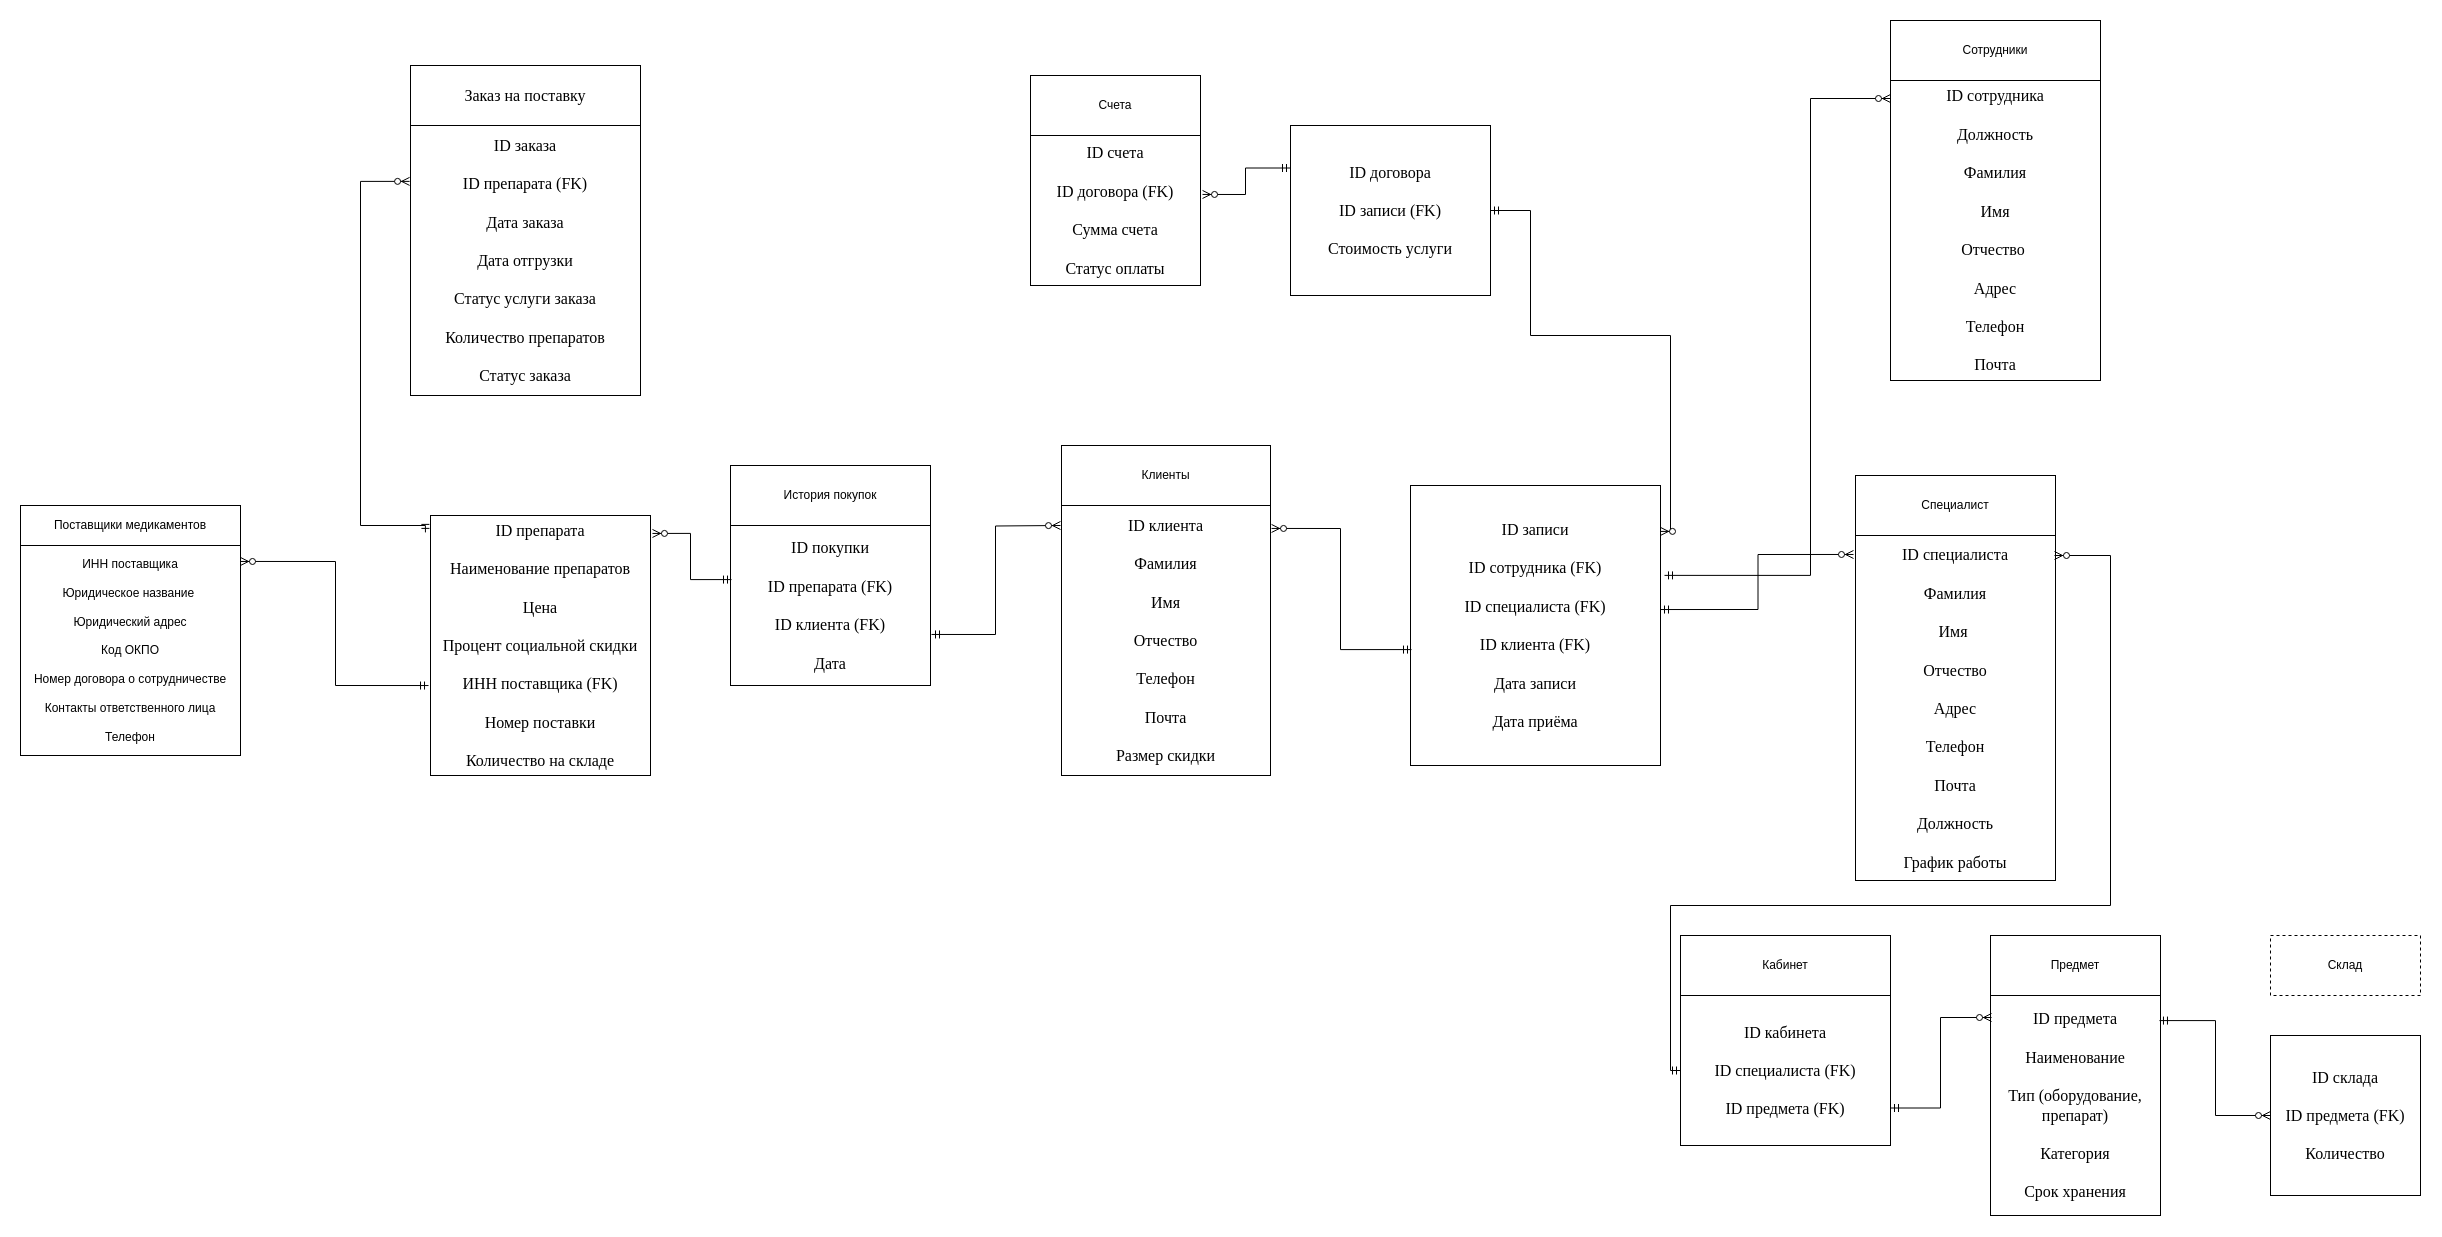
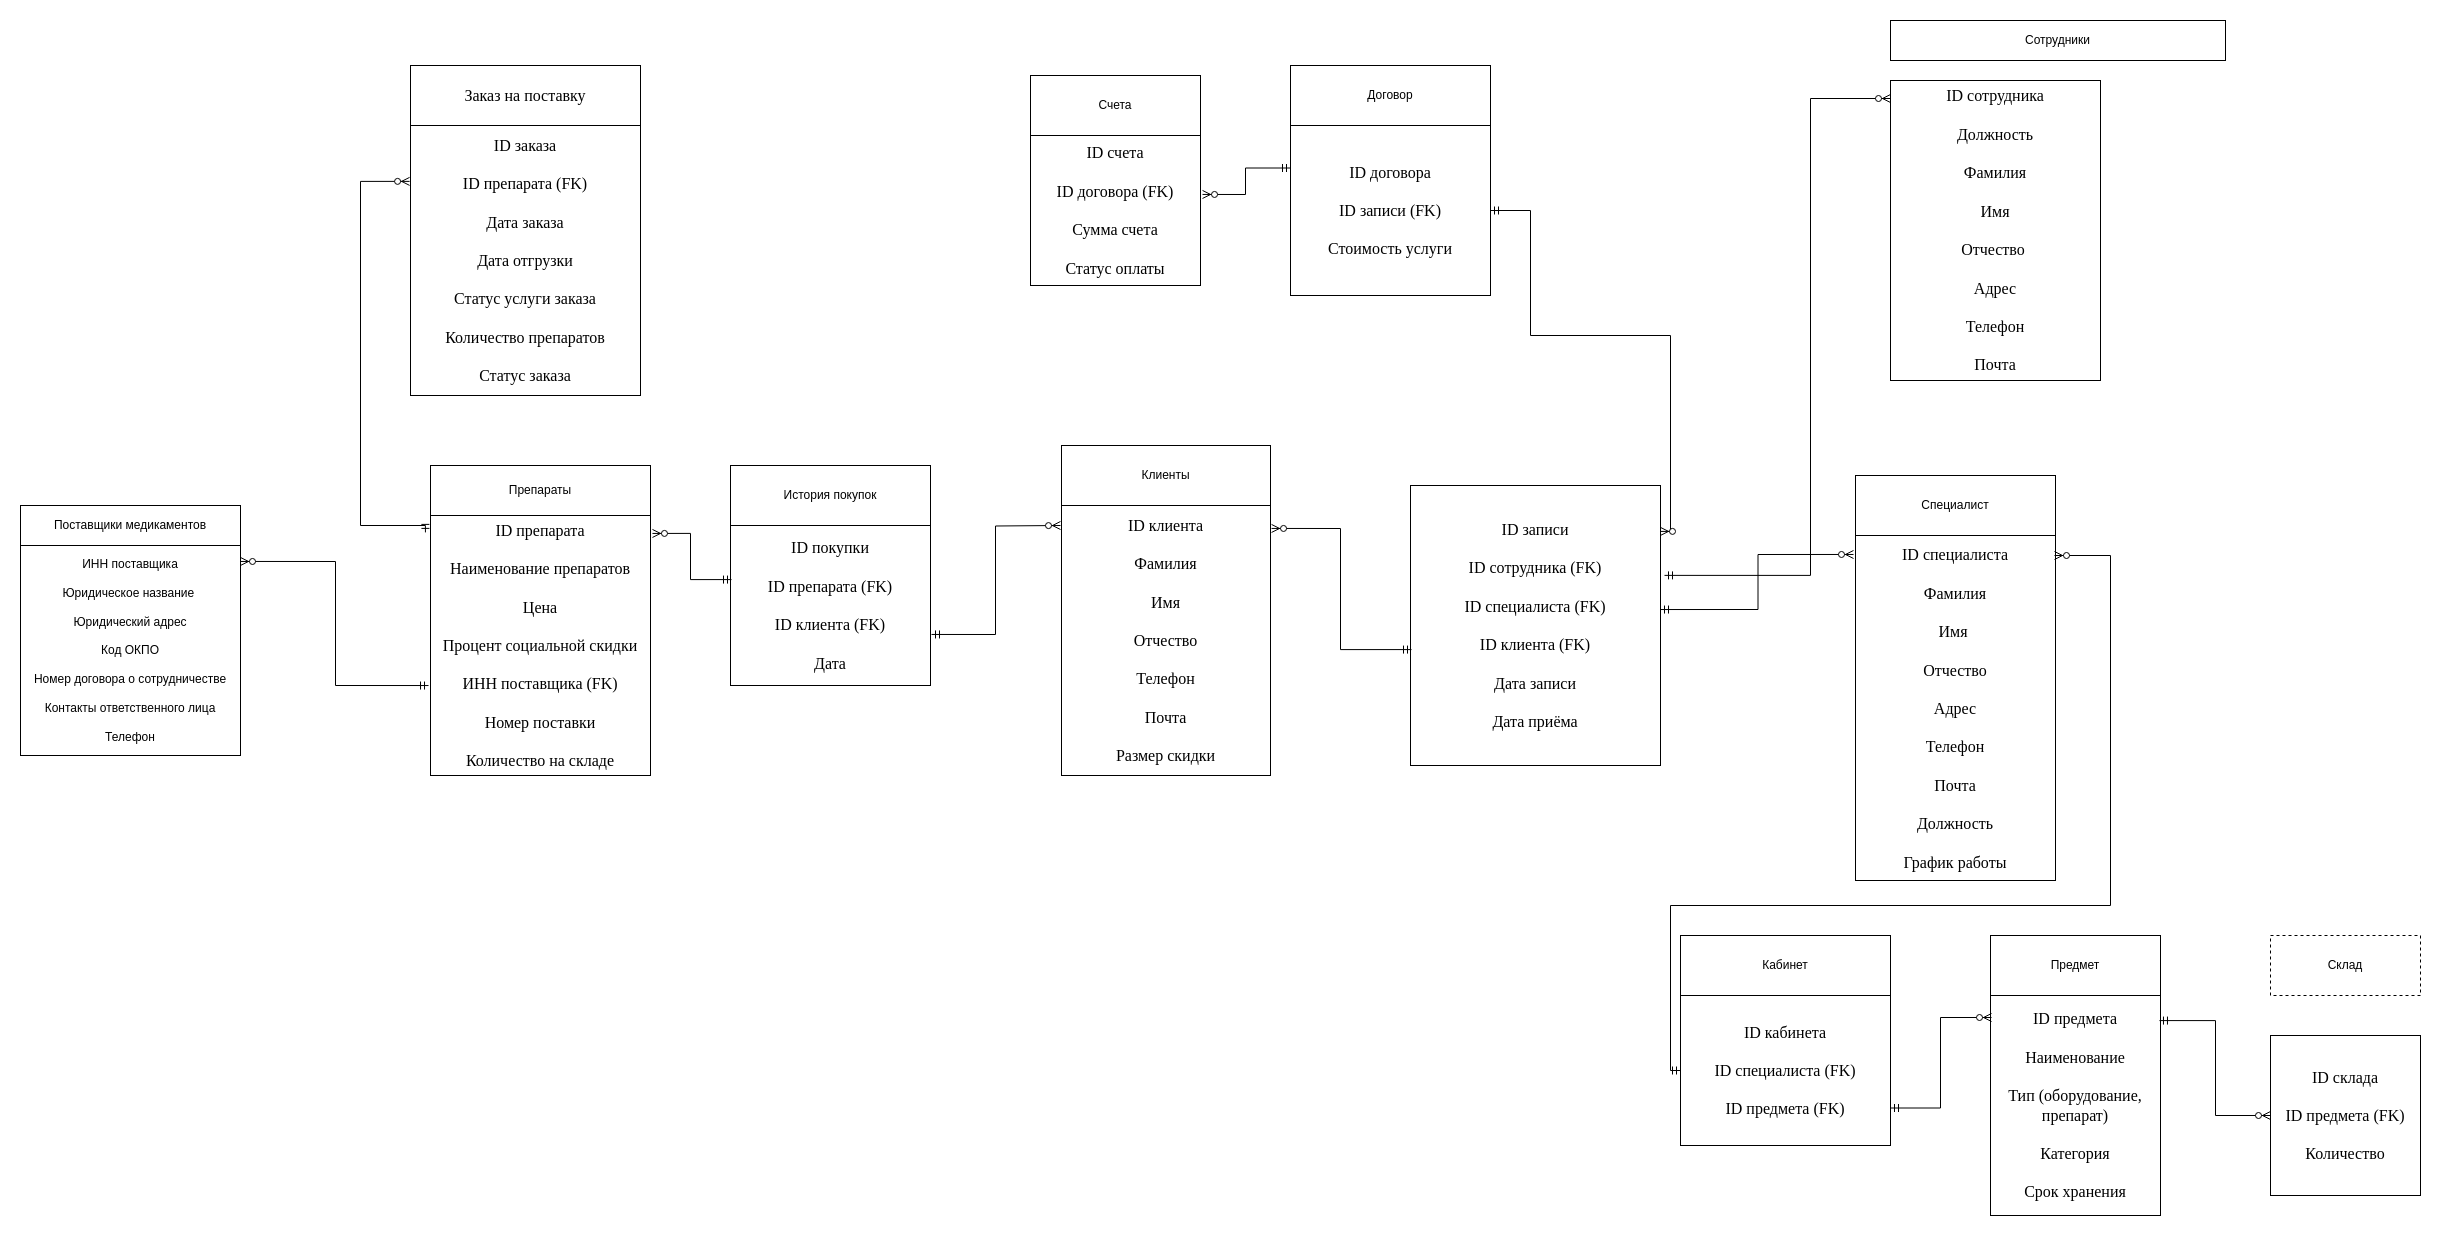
- <mxCell id="17" value="Сотрудники" style="rounded=0;whiteSpace=wrap;html=1;labelBackgroundColor=#FFFFFF;" vertex="1" parent="1"><mxGeometry x="1890" y="20" width="210" height="60" as="geometry" /></mxCell>
+ <mxCell id="17" value="Сотрудники" style="rounded=0;whiteSpace=wrap;html=1;labelBackgroundColor=#FFFFFF;" vertex="1" parent="1"><mxGeometry x="1890" y="20" width="335" height="40" as="geometry" /></mxCell>
+ <mxCell id="13" value="Договор" style="rounded=0;whiteSpace=wrap;html=1;labelBackgroundColor=#FFFFFF;" vertex="1" parent="1"><mxGeometry x="1290" y="65" width="200" height="60" as="geometry" /></mxCell>
+ <mxCell id="4" value="Препараты" style="rounded=0;whiteSpace=wrap;html=1;labelBackgroundColor=#FFFFFF;" vertex="1" parent="1"><mxGeometry x="430" y="465" width="220" height="50" as="geometry" /></mxCell>
